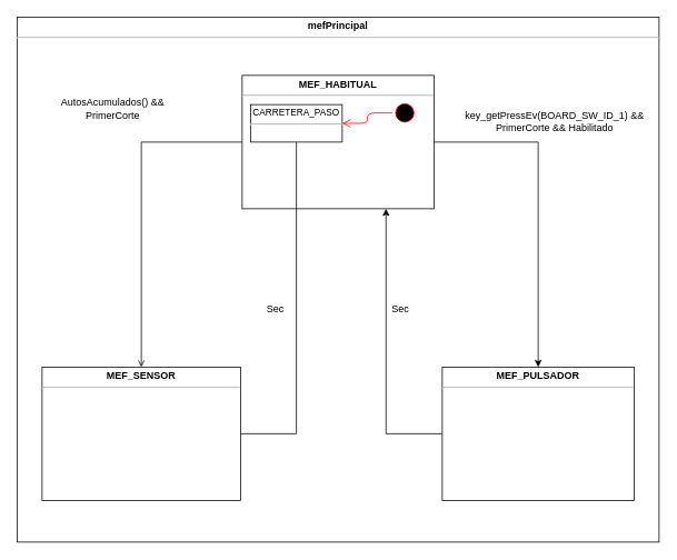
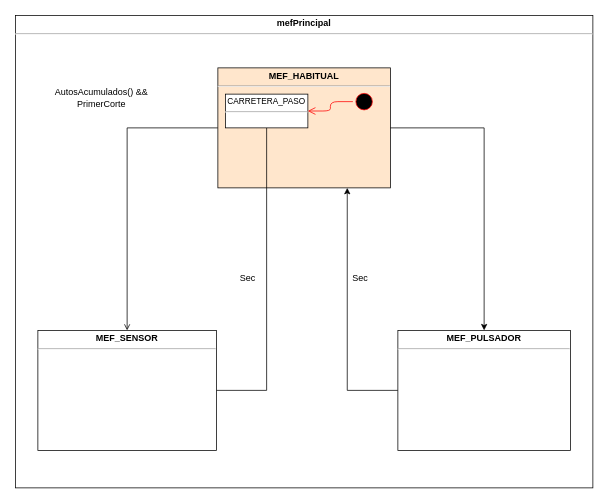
- <mxCell id="4" value="&lt;p style=&quot;margin: 4px 0px 0px ; text-align: center&quot;&gt;&lt;b&gt;MEF_HABITUAL&lt;/b&gt;&lt;br&gt;&lt;/p&gt;&lt;hr&gt;&lt;p style=&quot;margin: 0px ; margin-left: 8px&quot;&gt;&lt;br&gt;&lt;/p&gt;" style="verticalAlign=top;align=left;overflow=fill;fontSize=12;fontFamily=Helvetica;html=1;" vertex="1" parent="1"><mxGeometry x="290" y="90" width="230" height="160" as="geometry" /></mxCell>
+ <mxCell id="4" value="&lt;p style=&quot;margin: 4px 0px 0px ; text-align: center&quot;&gt;&lt;b&gt;MEF_HABITUAL&lt;/b&gt;&lt;br&gt;&lt;/p&gt;&lt;hr&gt;&lt;p style=&quot;margin: 0px ; margin-left: 8px&quot;&gt;&lt;br&gt;&lt;/p&gt;" style="verticalAlign=top;align=left;overflow=fill;fontSize=12;fontFamily=Helvetica;html=1;fillColor=#ffe6cc;" vertex="1" parent="1"><mxGeometry x="290" y="90" width="230" height="160" as="geometry" /></mxCell>
- <mxCell id="9" value="key_getPressEv(BOARD_SW_ID_1) &amp;amp;&amp;amp; PrimerCorte &amp;amp;&amp;amp; Habilitado" style="text;html=1;strokeColor=none;fillColor=none;align=center;verticalAlign=middle;whiteSpace=wrap;rounded=0;" vertex="1" parent="1"><mxGeometry x="550" y="120" width="230" height="50" as="geometry" /></mxCell>
